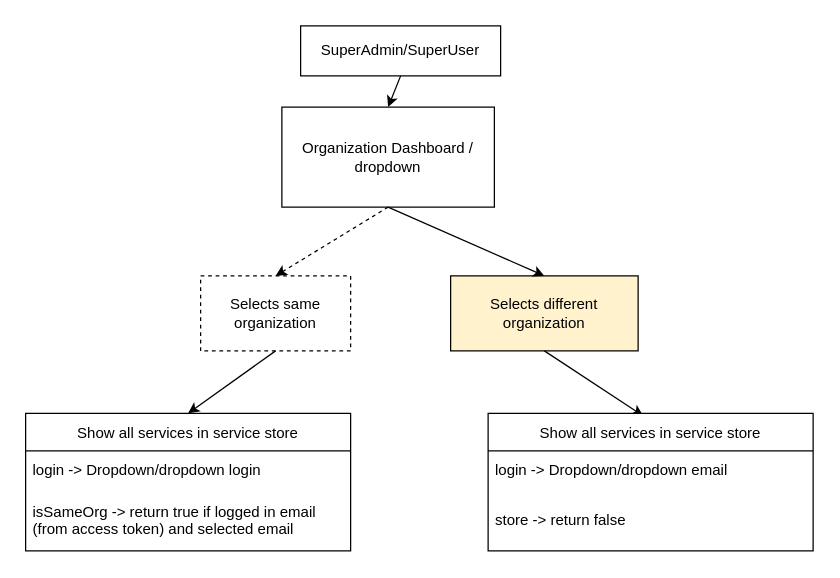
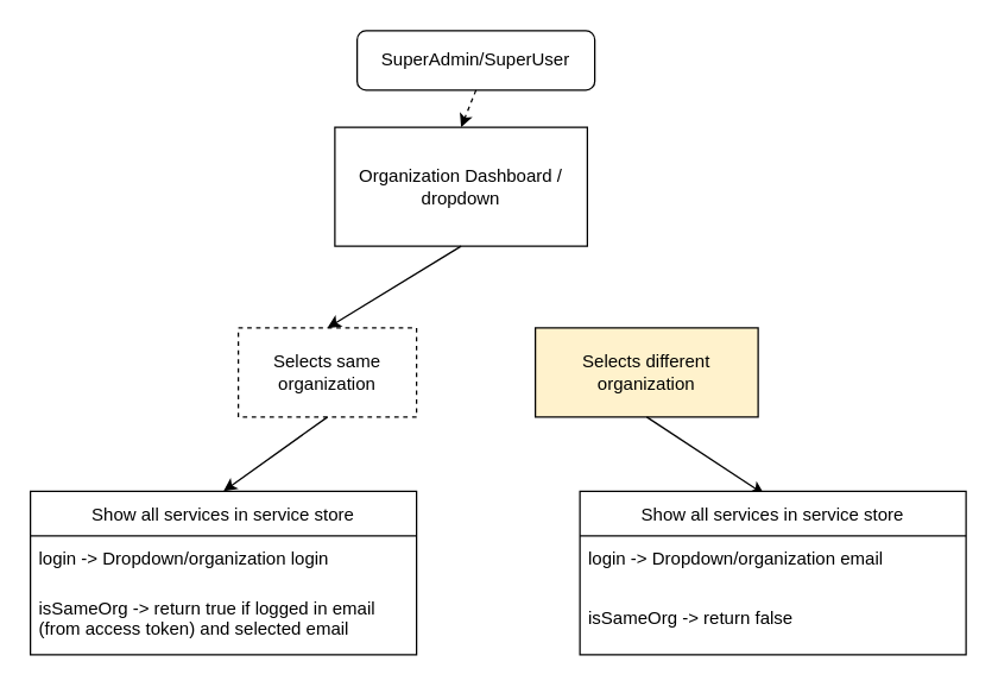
- <mxCell id="2" value="SuperAdmin/SuperUser" style="rounded=0;whiteSpace=wrap;html=1;" vertex="1" parent="1"><mxGeometry x="240" y="20" width="160" height="40" as="geometry" /></mxCell>
+ <mxCell id="2" value="SuperAdmin/SuperUser" style="whiteSpace=wrap;html=1;rounded=1;" vertex="1" parent="1"><mxGeometry x="240" y="20" width="160" height="40" as="geometry" /></mxCell>
- <mxCell id="4" value="" style="endArrow=classic;html=1;rounded=0;exitX=0.5;exitY=1;exitDx=0;exitDy=0;entryX=0.5;entryY=0;entryDx=0;entryDy=0;" edge="1" parent="1" source="2" target="3"><mxGeometry width="50" height="50" relative="1" as="geometry"><mxPoint x="330" y="300" as="sourcePoint" /><mxPoint x="380" y="250" as="targetPoint" /></mxGeometry></mxCell>
+ <mxCell id="4" value="" style="endArrow=classic;html=1;rounded=0;exitX=0.5;exitY=1;exitDx=0;exitDy=0;entryX=0.5;entryY=0;entryDx=0;entryDy=0;dashed=1;" edge="1" parent="1" source="2" target="3"><mxGeometry width="50" height="50" relative="1" as="geometry"><mxPoint x="330" y="300" as="sourcePoint" /><mxPoint x="380" y="250" as="targetPoint" /></mxGeometry></mxCell>
- <mxCell id="7" value="" style="endArrow=classic;html=1;rounded=0;entryX=0.5;entryY=0;entryDx=0;entryDy=0;exitX=0.5;exitY=1;exitDx=0;exitDy=0;dashed=1;" edge="1" parent="1" source="3" target="5"><mxGeometry width="50" height="50" relative="1" as="geometry"><mxPoint x="40" y="240" as="sourcePoint" /><mxPoint x="90" y="190" as="targetPoint" /></mxGeometry></mxCell>
+ <mxCell id="7" value="" style="endArrow=classic;html=1;rounded=0;entryX=0.5;entryY=0;entryDx=0;entryDy=0;exitX=0.5;exitY=1;exitDx=0;exitDy=0;" edge="1" parent="1" source="3" target="5"><mxGeometry width="50" height="50" relative="1" as="geometry"><mxPoint x="40" y="240" as="sourcePoint" /><mxPoint x="90" y="190" as="targetPoint" /></mxGeometry></mxCell>
- <mxCell id="8" value="" style="endArrow=classic;html=1;rounded=0;exitX=0.5;exitY=1;exitDx=0;exitDy=0;entryX=0.5;entryY=0;entryDx=0;entryDy=0;" edge="1" parent="1" source="3" target="6"><mxGeometry width="50" height="50" relative="1" as="geometry"><mxPoint x="290" y="400" as="sourcePoint" /><mxPoint x="340" y="350" as="targetPoint" /></mxGeometry></mxCell>
- <mxCell id="12" value="login -&gt; Dropdown/dropdown login" style="text;strokeColor=none;fillColor=none;align=left;verticalAlign=middle;spacingLeft=4;spacingRight=4;overflow=hidden;points=[[0,0.5],[1,0.5]];portConstraint=eastwest;rotatable=0;" vertex="1" parent="11"><mxGeometry y="30" width="260" height="30" as="geometry" /></mxCell>
+ <mxCell id="12" value="login -&gt; Dropdown/organization login" style="text;strokeColor=none;fillColor=none;align=left;verticalAlign=middle;spacingLeft=4;spacingRight=4;overflow=hidden;points=[[0,0.5],[1,0.5]];portConstraint=eastwest;rotatable=0;" vertex="1" parent="11"><mxGeometry y="30" width="260" height="30" as="geometry" /></mxCell>
- <mxCell id="15" value="login -&gt; Dropdown/dropdown email" style="text;strokeColor=none;fillColor=none;align=left;verticalAlign=middle;spacingLeft=4;spacingRight=4;overflow=hidden;points=[[0,0.5],[1,0.5]];portConstraint=eastwest;rotatable=0;" vertex="1" parent="14"><mxGeometry y="30" width="260" height="30" as="geometry" /></mxCell>
+ <mxCell id="15" value="login -&gt; Dropdown/organization email" style="text;strokeColor=none;fillColor=none;align=left;verticalAlign=middle;spacingLeft=4;spacingRight=4;overflow=hidden;points=[[0,0.5],[1,0.5]];portConstraint=eastwest;rotatable=0;" vertex="1" parent="14"><mxGeometry y="30" width="260" height="30" as="geometry" /></mxCell>
- <mxCell id="16" value="store -&gt; return false  " style="text;strokeColor=none;fillColor=none;align=left;verticalAlign=middle;spacingLeft=4;spacingRight=4;overflow=hidden;points=[[0,0.5],[1,0.5]];portConstraint=eastwest;rotatable=0;" vertex="1" parent="14"><mxGeometry y="60" width="260" height="50" as="geometry" /></mxCell>
+ <mxCell id="16" value="isSameOrg -&gt; return false  " style="text;strokeColor=none;fillColor=none;align=left;verticalAlign=middle;spacingLeft=4;spacingRight=4;overflow=hidden;points=[[0,0.5],[1,0.5]];portConstraint=eastwest;rotatable=0;" vertex="1" parent="14"><mxGeometry y="60" width="260" height="50" as="geometry" /></mxCell>
